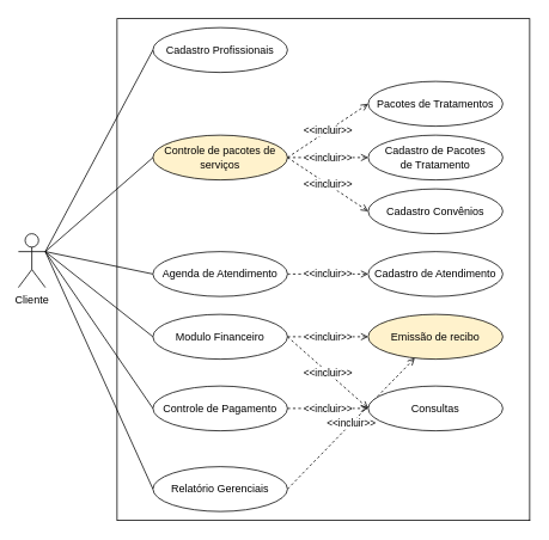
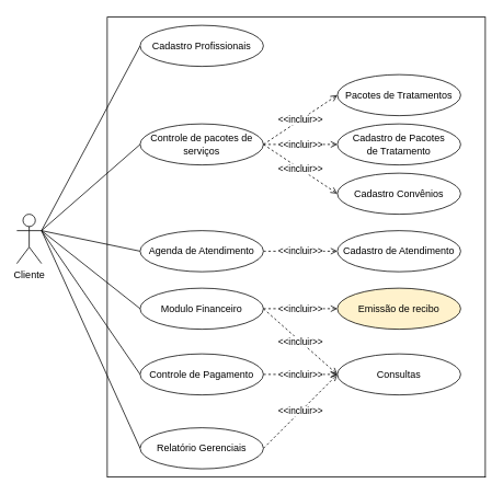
- <mxCell id="31" value="Controle de pacotes de serviços" style="ellipse;whiteSpace=wrap;html=1;fillColor=#fff2cc;" vertex="1" parent="1"><mxGeometry x="170" y="150" width="150" height="50" as="geometry" /></mxCell>
+ <mxCell id="31" value="Controle de pacotes de serviços" style="ellipse;whiteSpace=wrap;html=1;" vertex="1" parent="1"><mxGeometry x="170" y="150" width="150" height="50" as="geometry" /></mxCell>
- <mxCell id="22" value="&amp;lt;&amp;lt;incluir&amp;gt;&amp;gt;" style="edgeStyle=none;rounded=0;orthogonalLoop=1;jettySize=auto;html=1;exitX=1;exitY=0.5;exitDx=0;exitDy=0;dashed=1;endArrow=open;endFill=0;" edge="1" parent="1" source="23" target="25"><mxGeometry relative="1" as="geometry" /></mxCell>
+ <mxCell id="22" value="&amp;lt;&amp;lt;incluir&amp;gt;&amp;gt;" style="edgeStyle=none;rounded=0;orthogonalLoop=1;jettySize=auto;html=1;exitX=1;exitY=0.5;exitDx=0;exitDy=0;entryX=0;entryY=0.5;entryDx=0;entryDy=0;dashed=1;endArrow=open;endFill=0;" edge="1" parent="1" source="23" target="26"><mxGeometry relative="1" as="geometry" /></mxCell>
